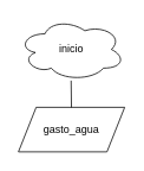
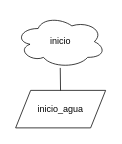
- <mxCell id="4" value="gasto_agua" style="shape=parallelogram;perimeter=parallelogramPerimeter;whiteSpace=wrap;html=1;fixedSize=1;" vertex="1" parent="1"><mxGeometry x="20" y="120" width="120" height="50" as="geometry" /></mxCell>
+ <mxCell id="4" value="inicio_agua" style="shape=parallelogram;perimeter=parallelogramPerimeter;whiteSpace=wrap;html=1;fixedSize=1;" vertex="1" parent="1"><mxGeometry x="20" y="120" width="120" height="50" as="geometry" /></mxCell>
